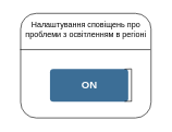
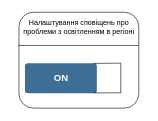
- <mxCell id="4" value="ON" style="strokeWidth=1;shadow=0;dashed=0;align=center;html=1;shape=mxgraph.mockup.forms.rrect;rSize=5;strokeColor=none;fontColor=#ffffff;fillColor=#3C6E96;fontSize=16;fontStyle=1;" vertex="1" parent="1"><mxGeometry x="75.8" y="105" width="120" height="50" as="geometry" /></mxCell>
+ <mxCell id="4" value="ON" style="strokeWidth=1;shadow=0;dashed=0;align=center;html=1;shape=mxgraph.mockup.forms.rrect;rSize=5;strokeColor=none;fontColor=#ffffff;fillColor=#3C6E96;fontSize=16;fontStyle=1;" vertex="1" parent="1"><mxGeometry x="40.8" y="105" width="120" height="50" as="geometry" /></mxCell>
